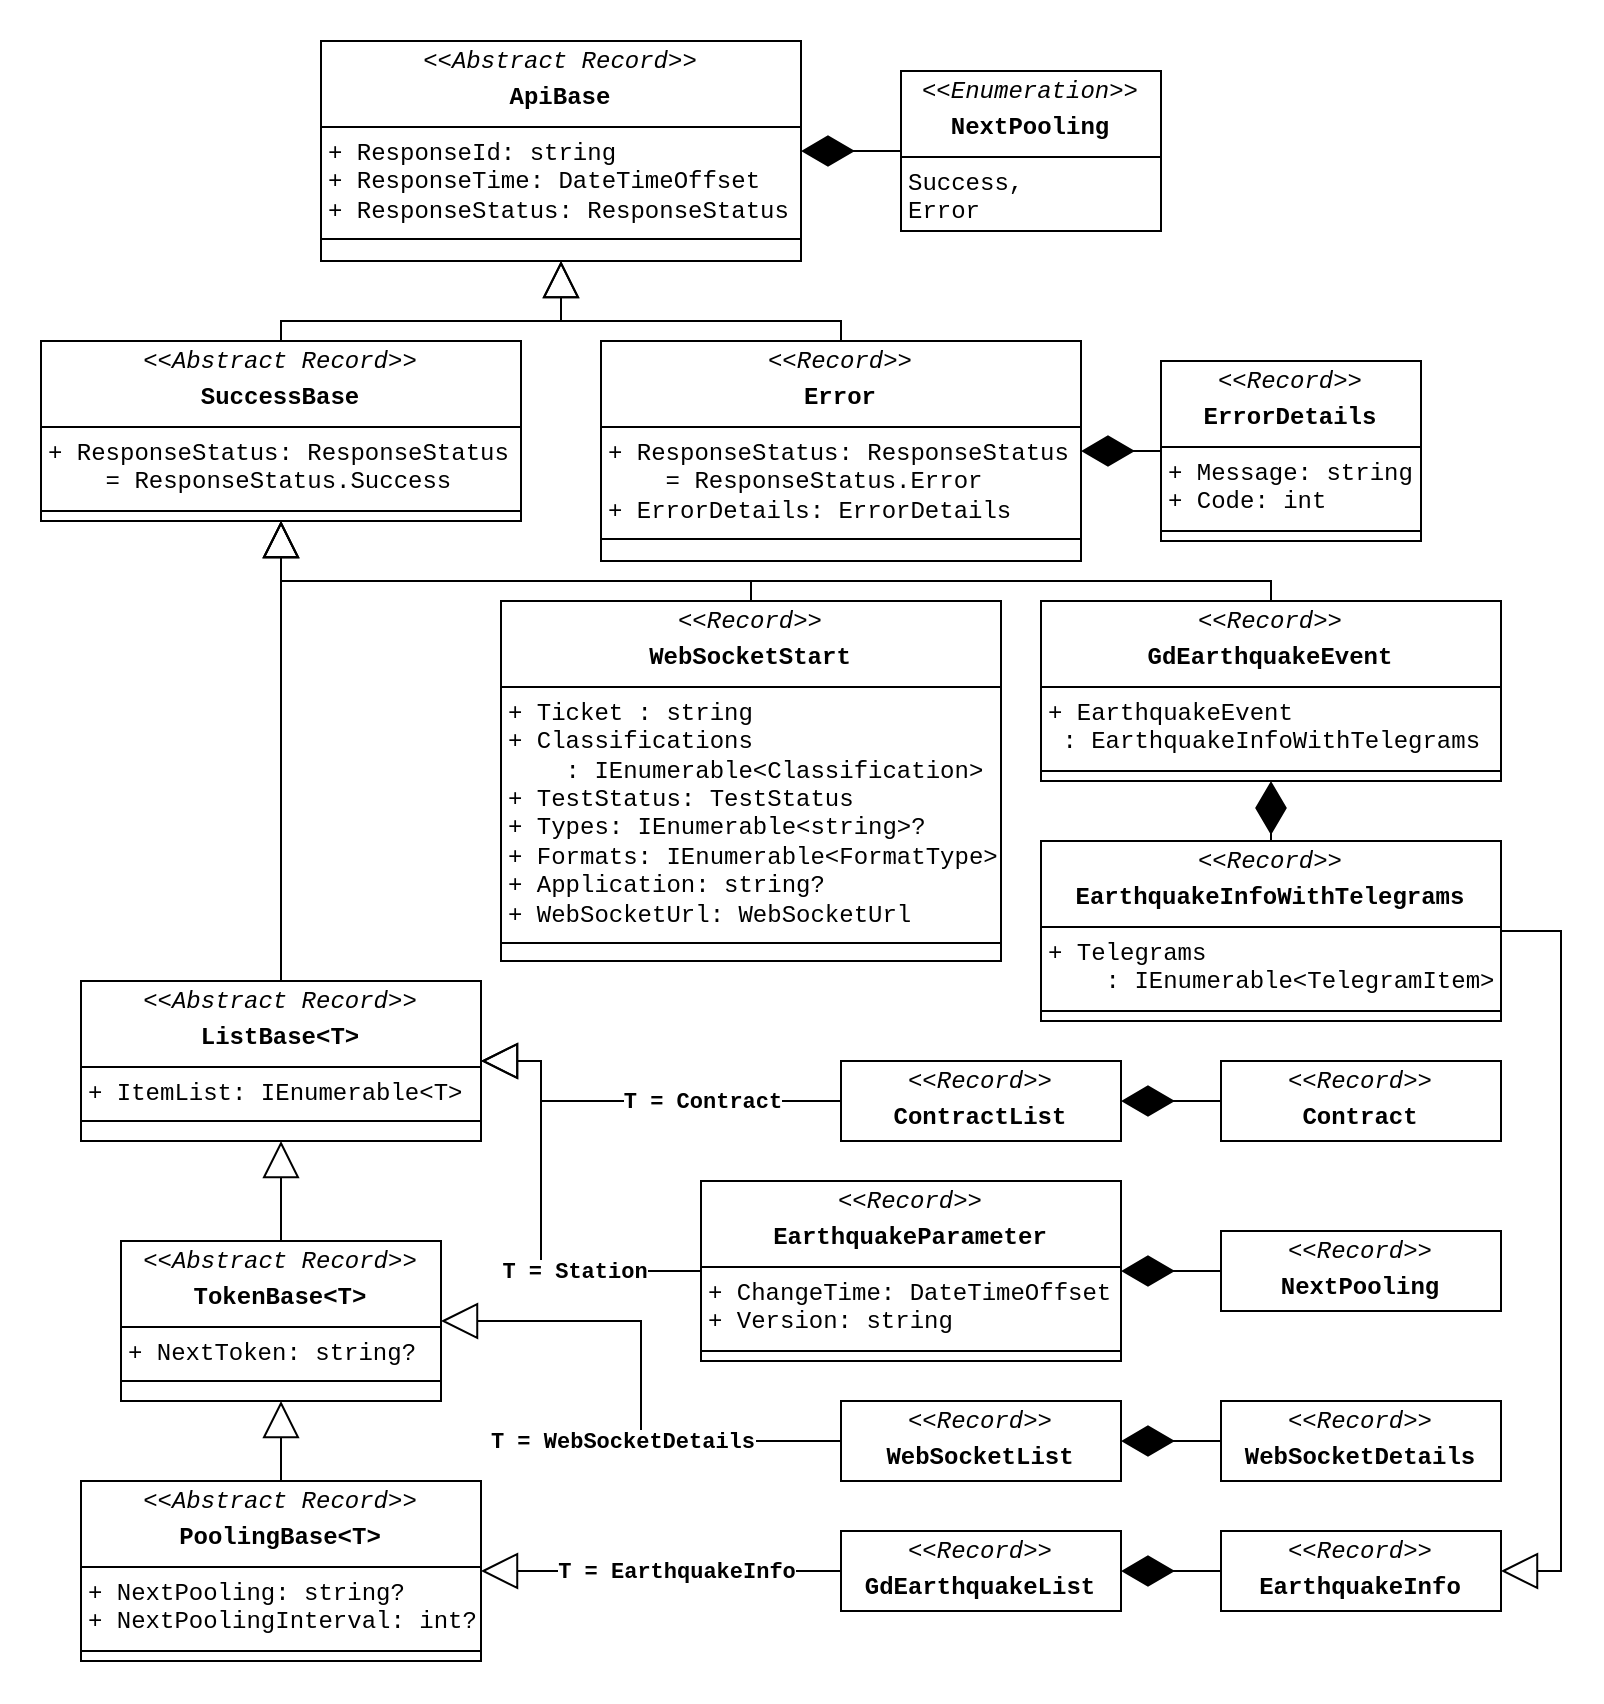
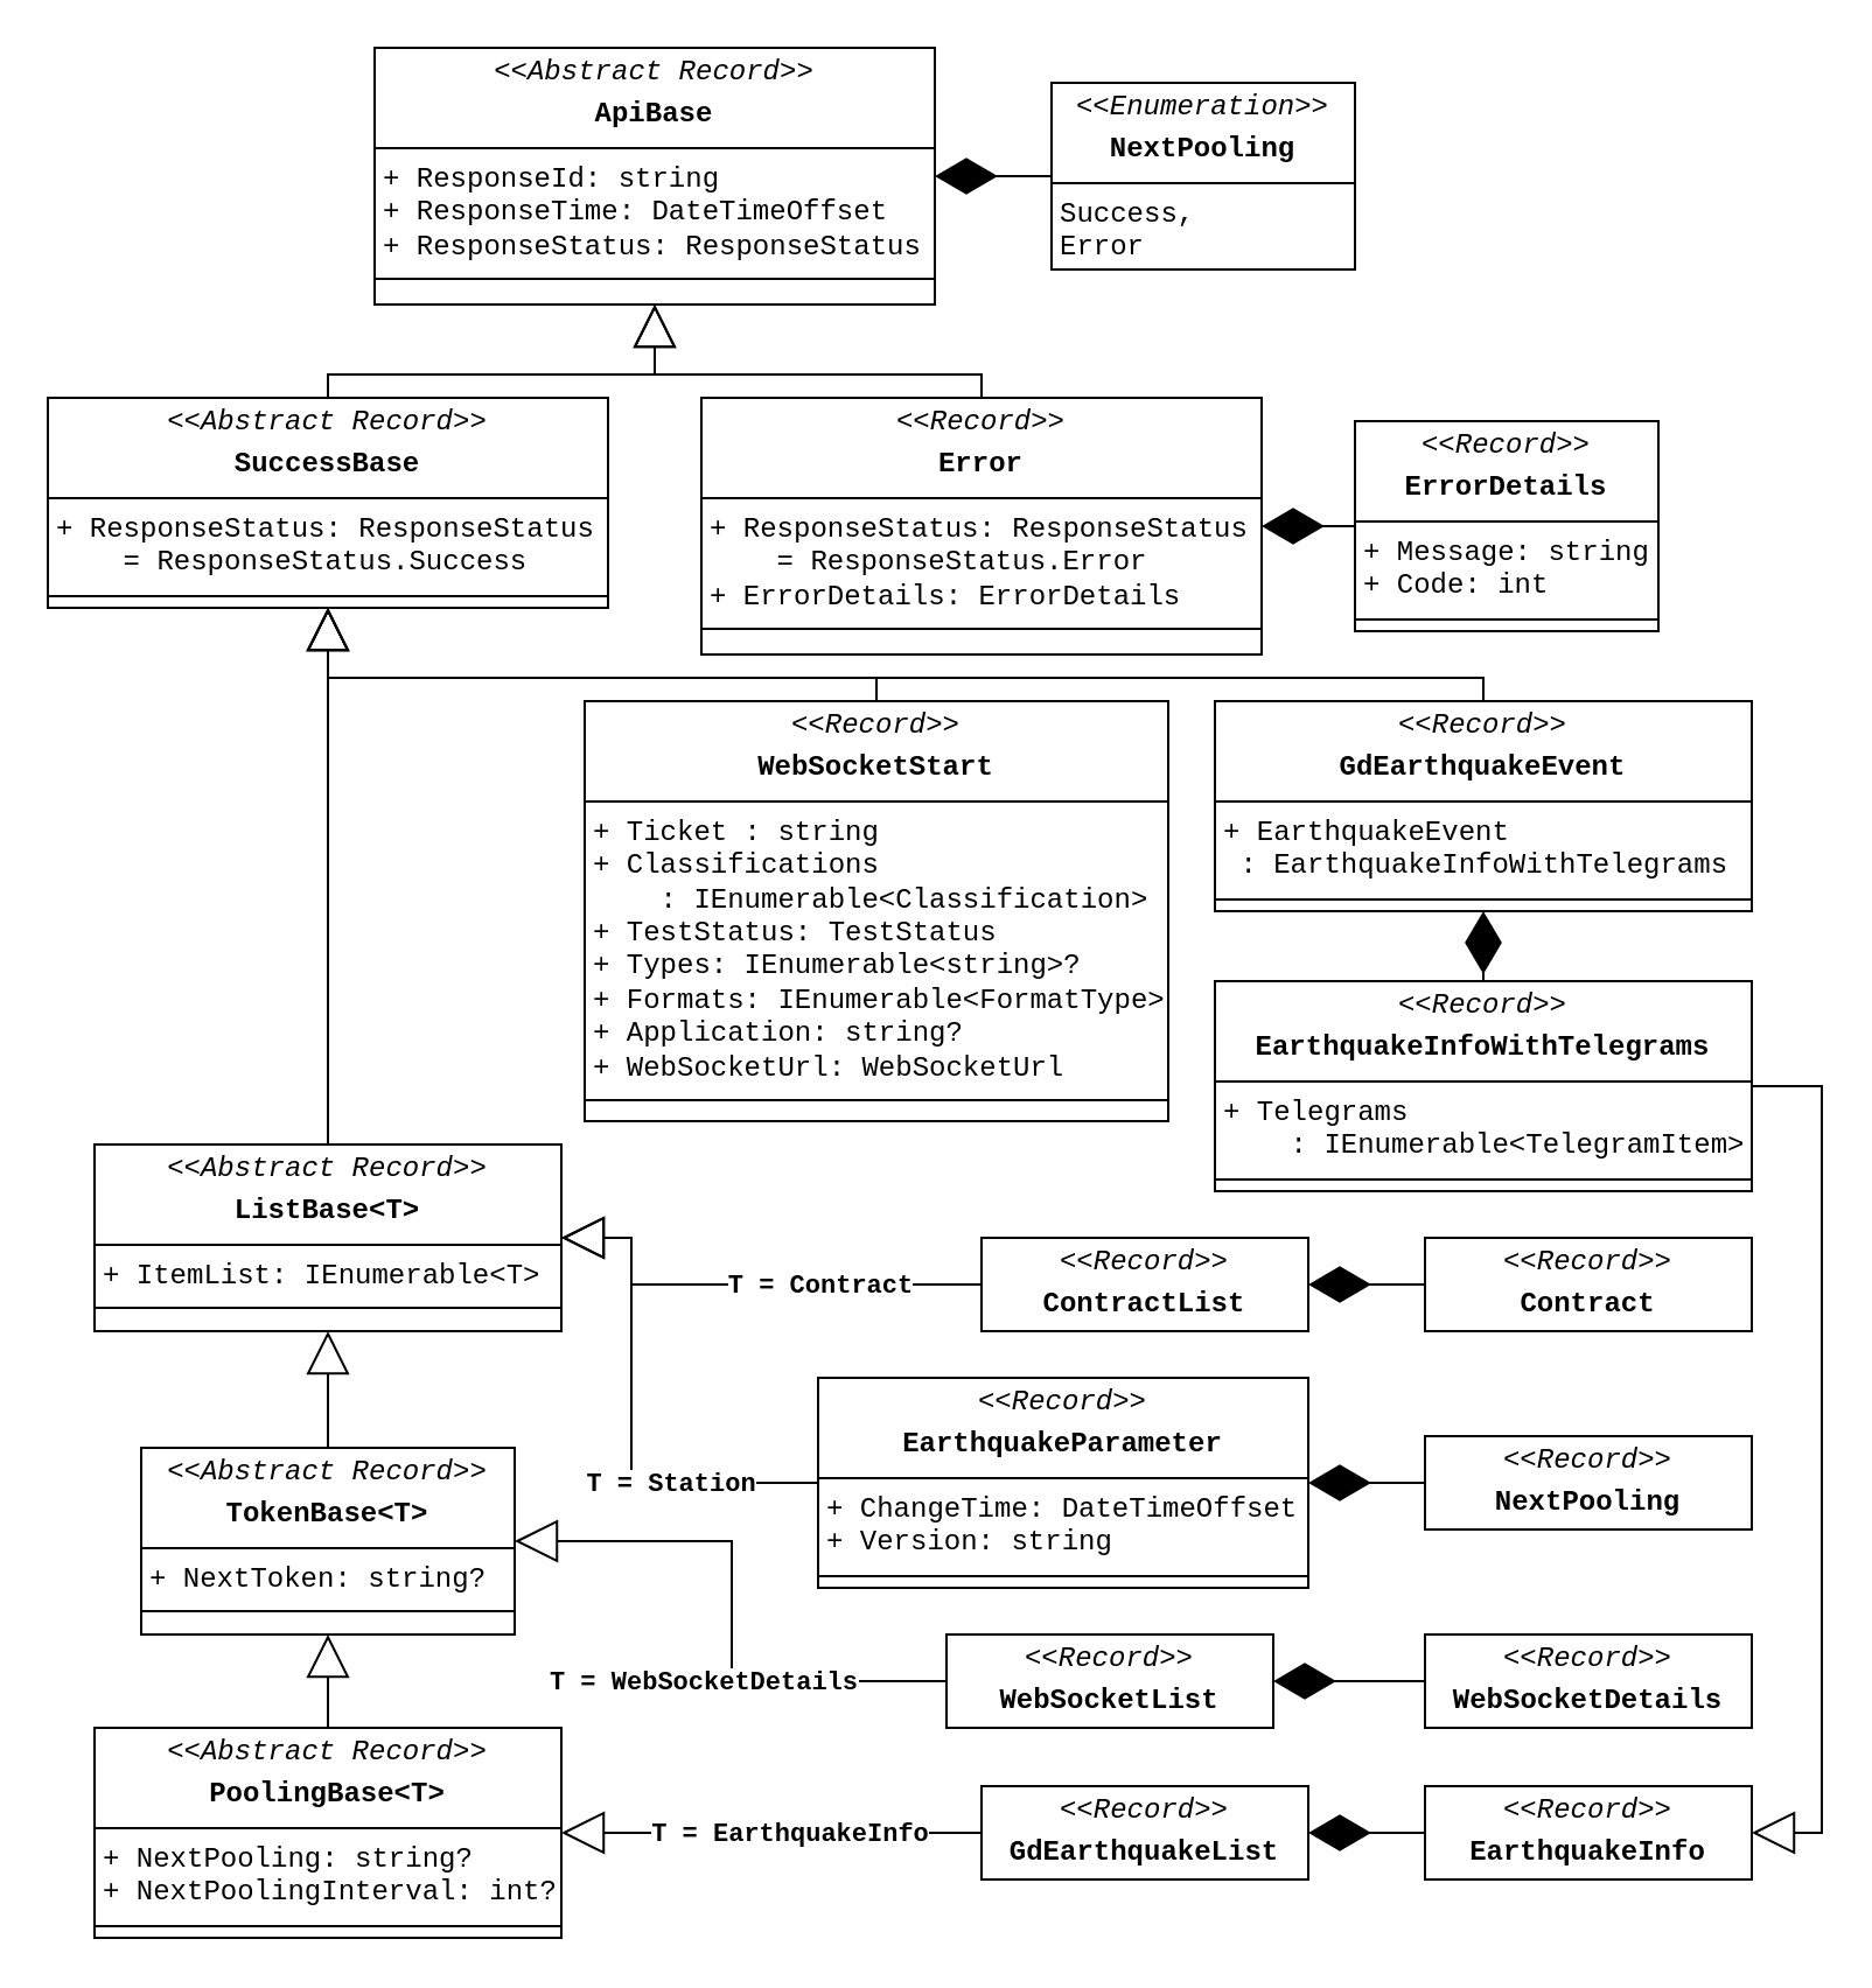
- <mxCell id="22" value="&lt;p style=&quot;margin:0px;margin-top:4px;text-align:center;&quot;&gt;&lt;i&gt;&amp;lt;&amp;lt;Record&amp;gt;&amp;gt;&lt;/i&gt;&lt;/p&gt;&lt;p style=&quot;margin:0px;margin-top:4px;text-align:center;&quot;&gt;&lt;b&gt;WebSocketList&lt;/b&gt;&lt;/p&gt;" style="verticalAlign=top;align=left;overflow=fill;html=1;whiteSpace=wrap;fontFamily=Courier New;" vertex="1" parent="1"><mxGeometry x="420" y="700" width="140" height="40" as="geometry" /></mxCell>
+ <mxCell id="22" value="&lt;p style=&quot;margin:0px;margin-top:4px;text-align:center;&quot;&gt;&lt;i&gt;&amp;lt;&amp;lt;Record&amp;gt;&amp;gt;&lt;/i&gt;&lt;/p&gt;&lt;p style=&quot;margin:0px;margin-top:4px;text-align:center;&quot;&gt;&lt;b&gt;WebSocketList&lt;/b&gt;&lt;/p&gt;" style="verticalAlign=top;align=left;overflow=fill;html=1;whiteSpace=wrap;fontFamily=Courier New;" vertex="1" parent="1"><mxGeometry x="405" y="700" width="140" height="40" as="geometry" /></mxCell>
